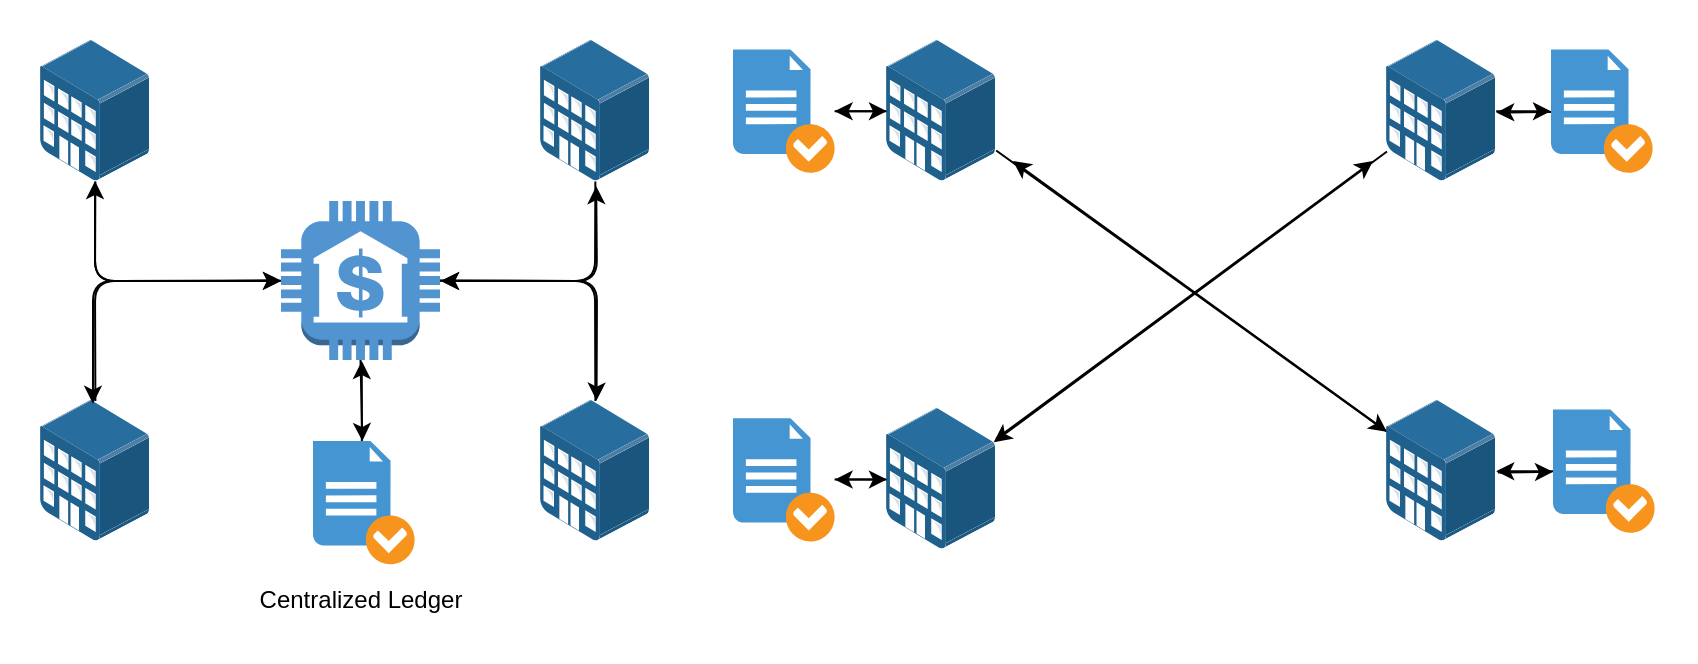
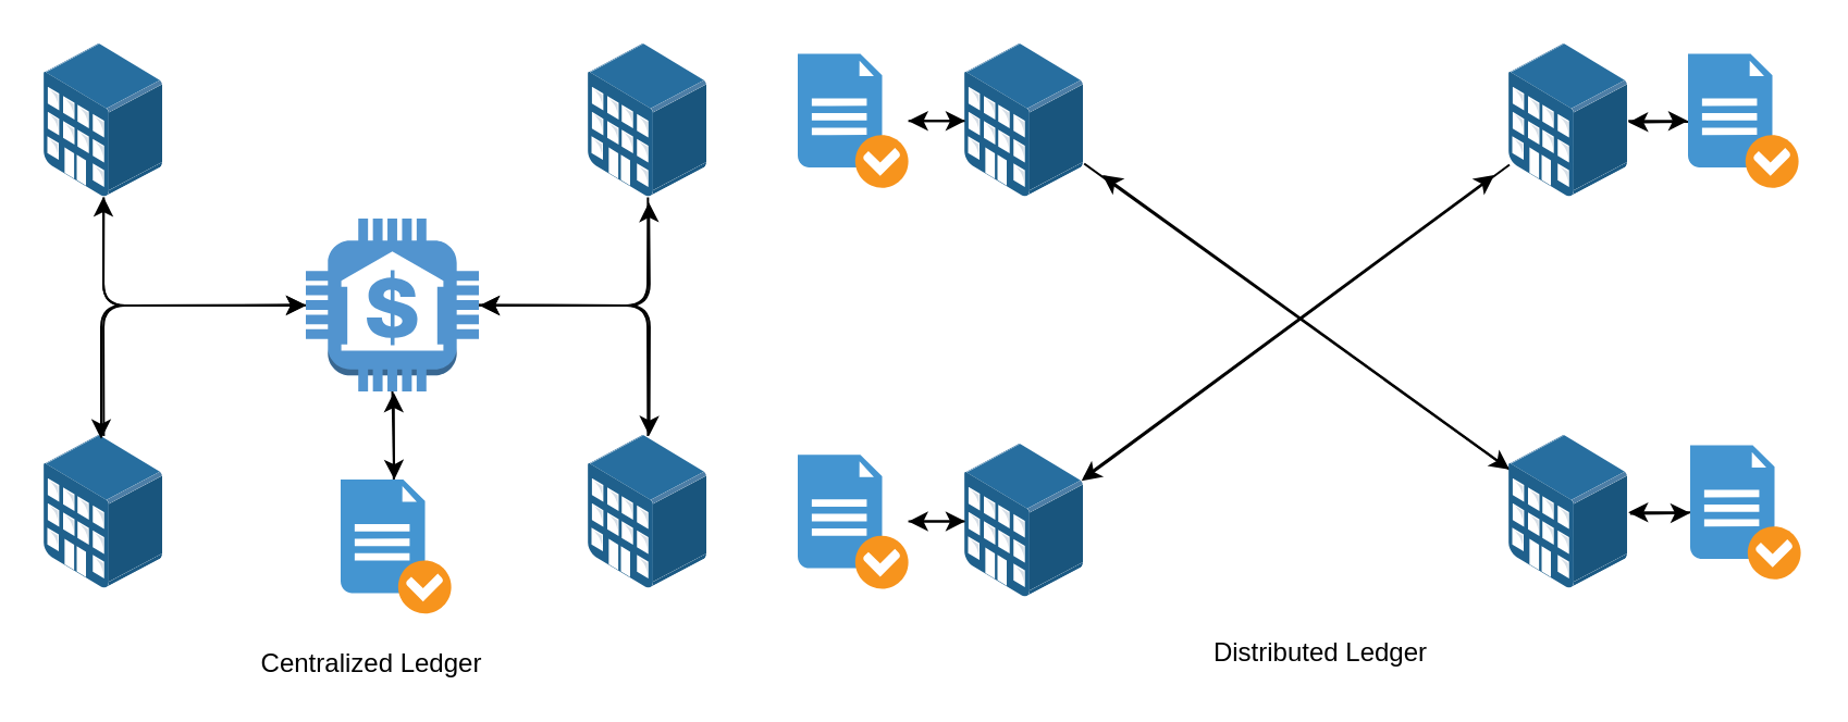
- <mxCell id="38" value="Centralized Ledger" style="text;html=1;align=center;verticalAlign=middle;resizable=0;points=[];autosize=1;strokeColor=none;fillColor=none;" vertex="1" parent="1"><mxGeometry x="119.75" y="290" width="120" height="20" as="geometry" /></mxCell>
+ <mxCell id="38" value="Centralized Ledger" style="text;html=1;align=center;verticalAlign=middle;resizable=0;points=[];autosize=1;strokeColor=none;fillColor=none;" vertex="1" parent="1"><mxGeometry x="109.75" y="295" width="120" height="20" as="geometry" /></mxCell>
+ <mxCell id="39" value="Distributed Ledger" style="text;html=1;align=center;verticalAlign=middle;resizable=0;points=[];autosize=1;strokeColor=none;fillColor=none;" vertex="1" parent="1"><mxGeometry x="551" y="290" width="110" height="20" as="geometry" /></mxCell>
